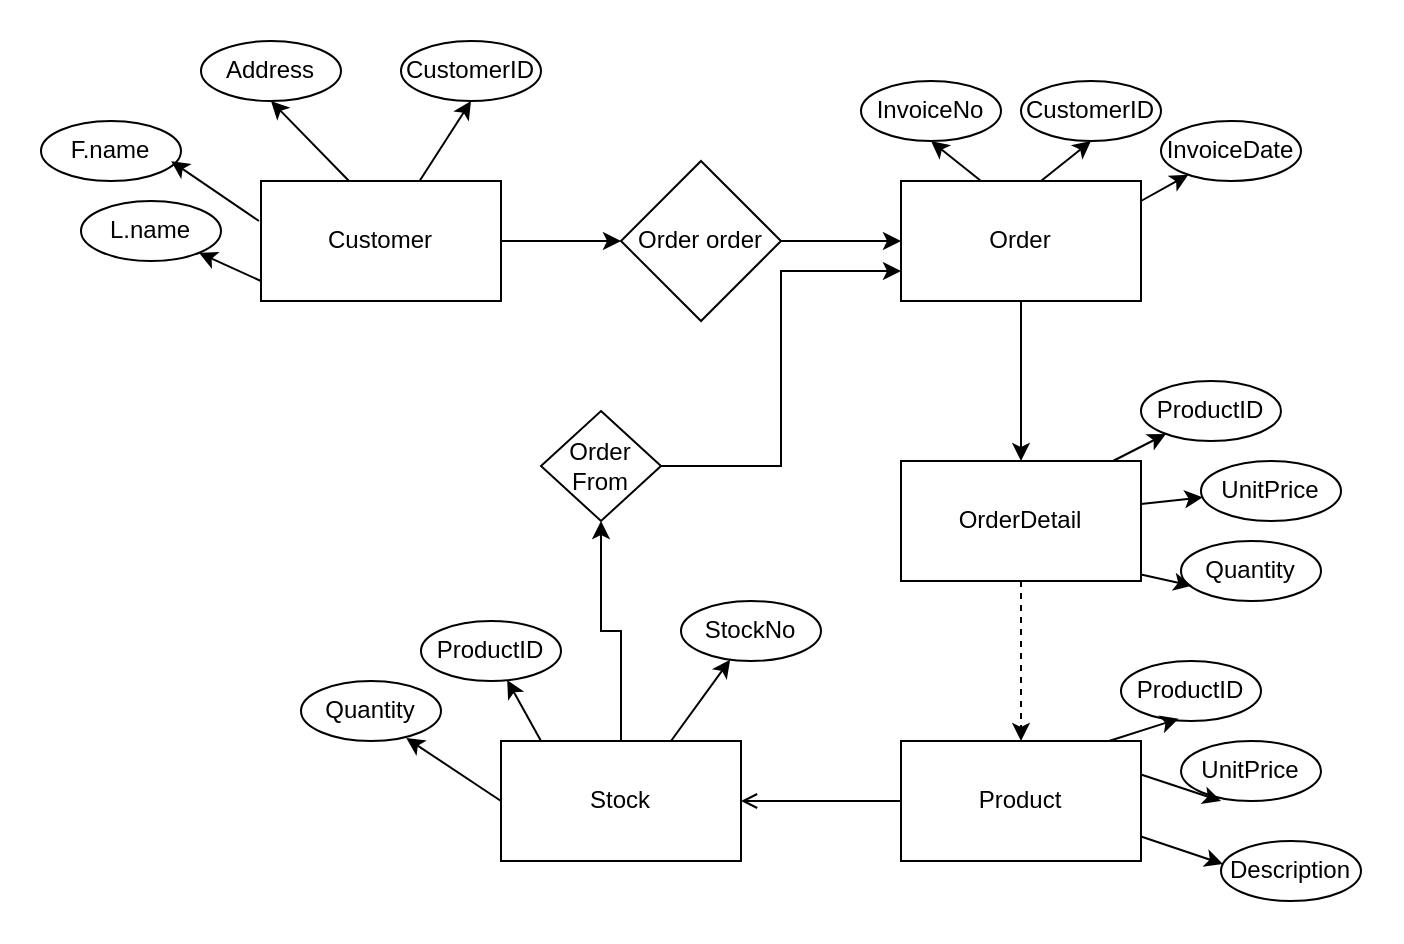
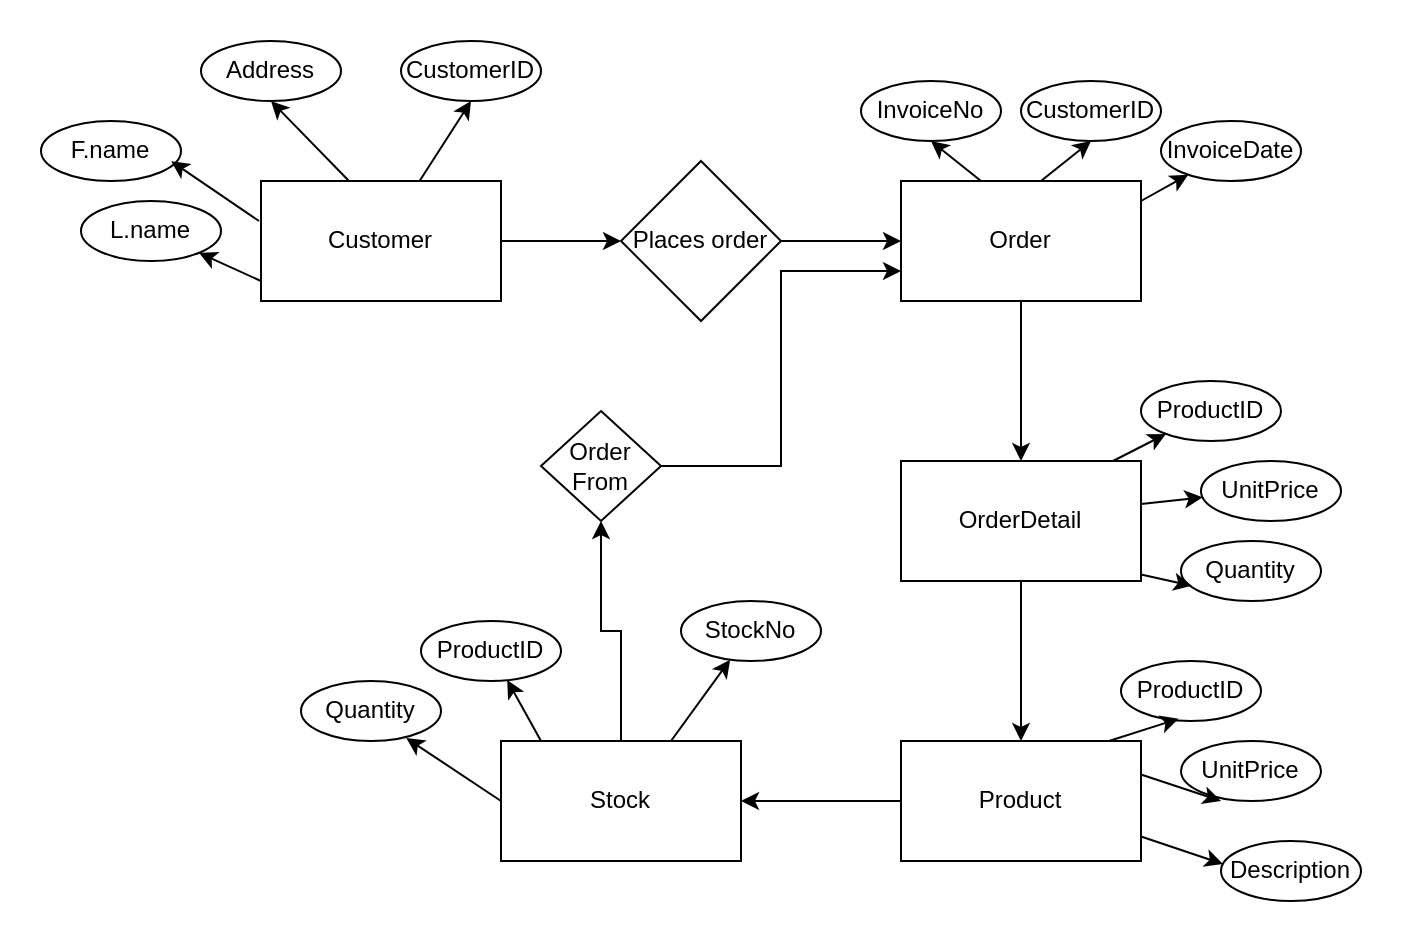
- <mxCell id="7" value="Order order" style="rhombus;whiteSpace=wrap;html=1;rounded=0;" parent="1" vertex="1"><mxGeometry x="310" y="80" width="80" height="80" as="geometry" /></mxCell>
+ <mxCell id="7" value="Places order" style="rhombus;whiteSpace=wrap;html=1;rounded=0;" parent="1" vertex="1"><mxGeometry x="310" y="80" width="80" height="80" as="geometry" /></mxCell>
- <mxCell id="22" value="" style="edgeStyle=orthogonalEdgeStyle;rounded=0;orthogonalLoop=1;jettySize=auto;html=1;dashed=1;" parent="1" source="23" target="31" edge="1"><mxGeometry relative="1" as="geometry" /></mxCell>
+ <mxCell id="22" value="" style="edgeStyle=orthogonalEdgeStyle;rounded=0;orthogonalLoop=1;jettySize=auto;html=1;" parent="1" source="23" target="31" edge="1"><mxGeometry relative="1" as="geometry" /></mxCell>
- <mxCell id="30" value="" style="edgeStyle=orthogonalEdgeStyle;rounded=0;orthogonalLoop=1;jettySize=auto;html=1;endArrow=open;" parent="1" source="31" target="39" edge="1"><mxGeometry relative="1" as="geometry" /></mxCell>
+ <mxCell id="30" value="" style="edgeStyle=orthogonalEdgeStyle;rounded=0;orthogonalLoop=1;jettySize=auto;html=1;" parent="1" source="31" target="39" edge="1"><mxGeometry relative="1" as="geometry" /></mxCell>
